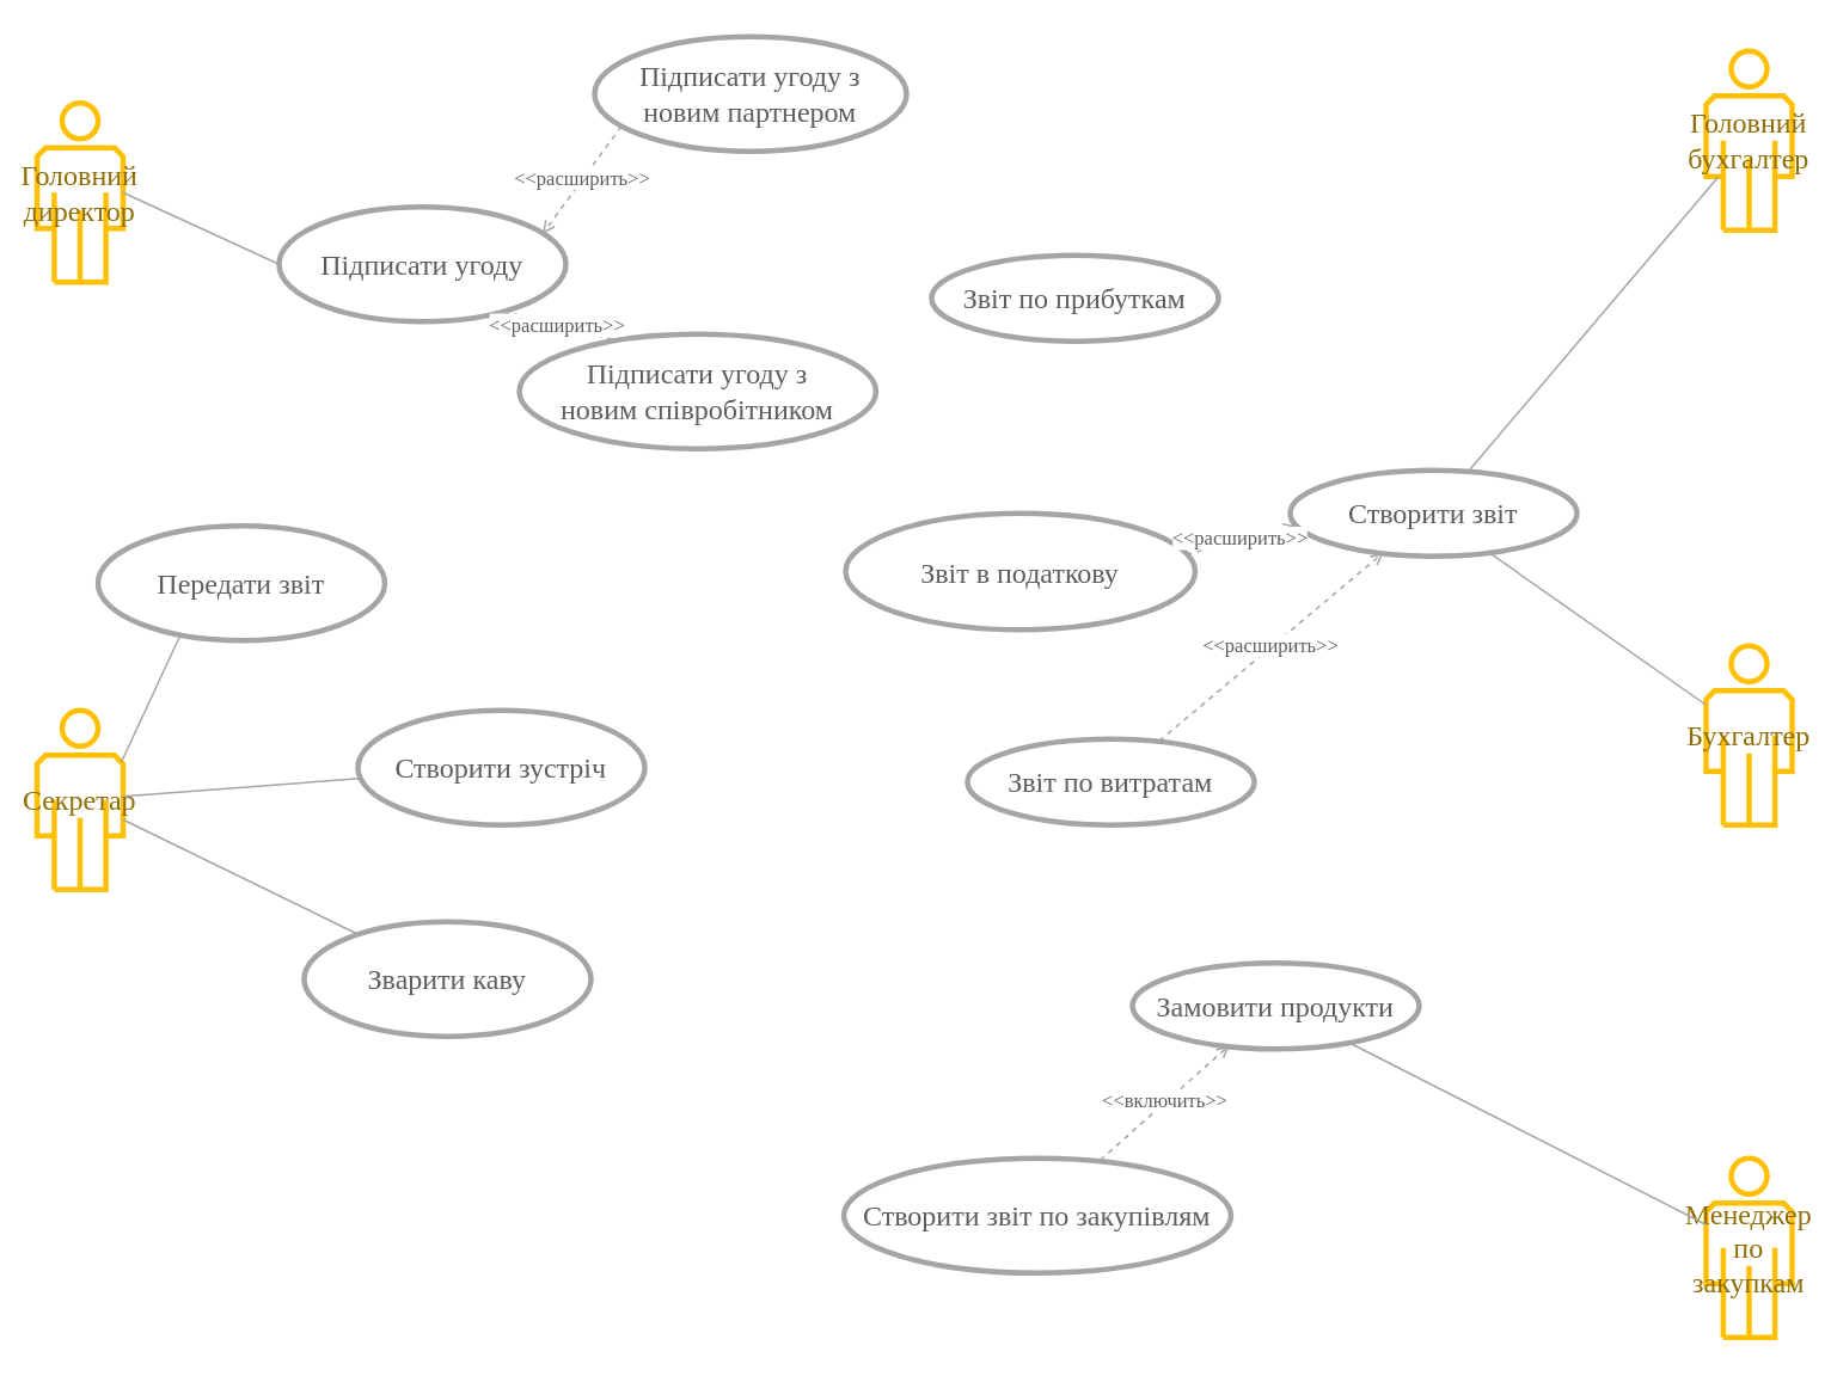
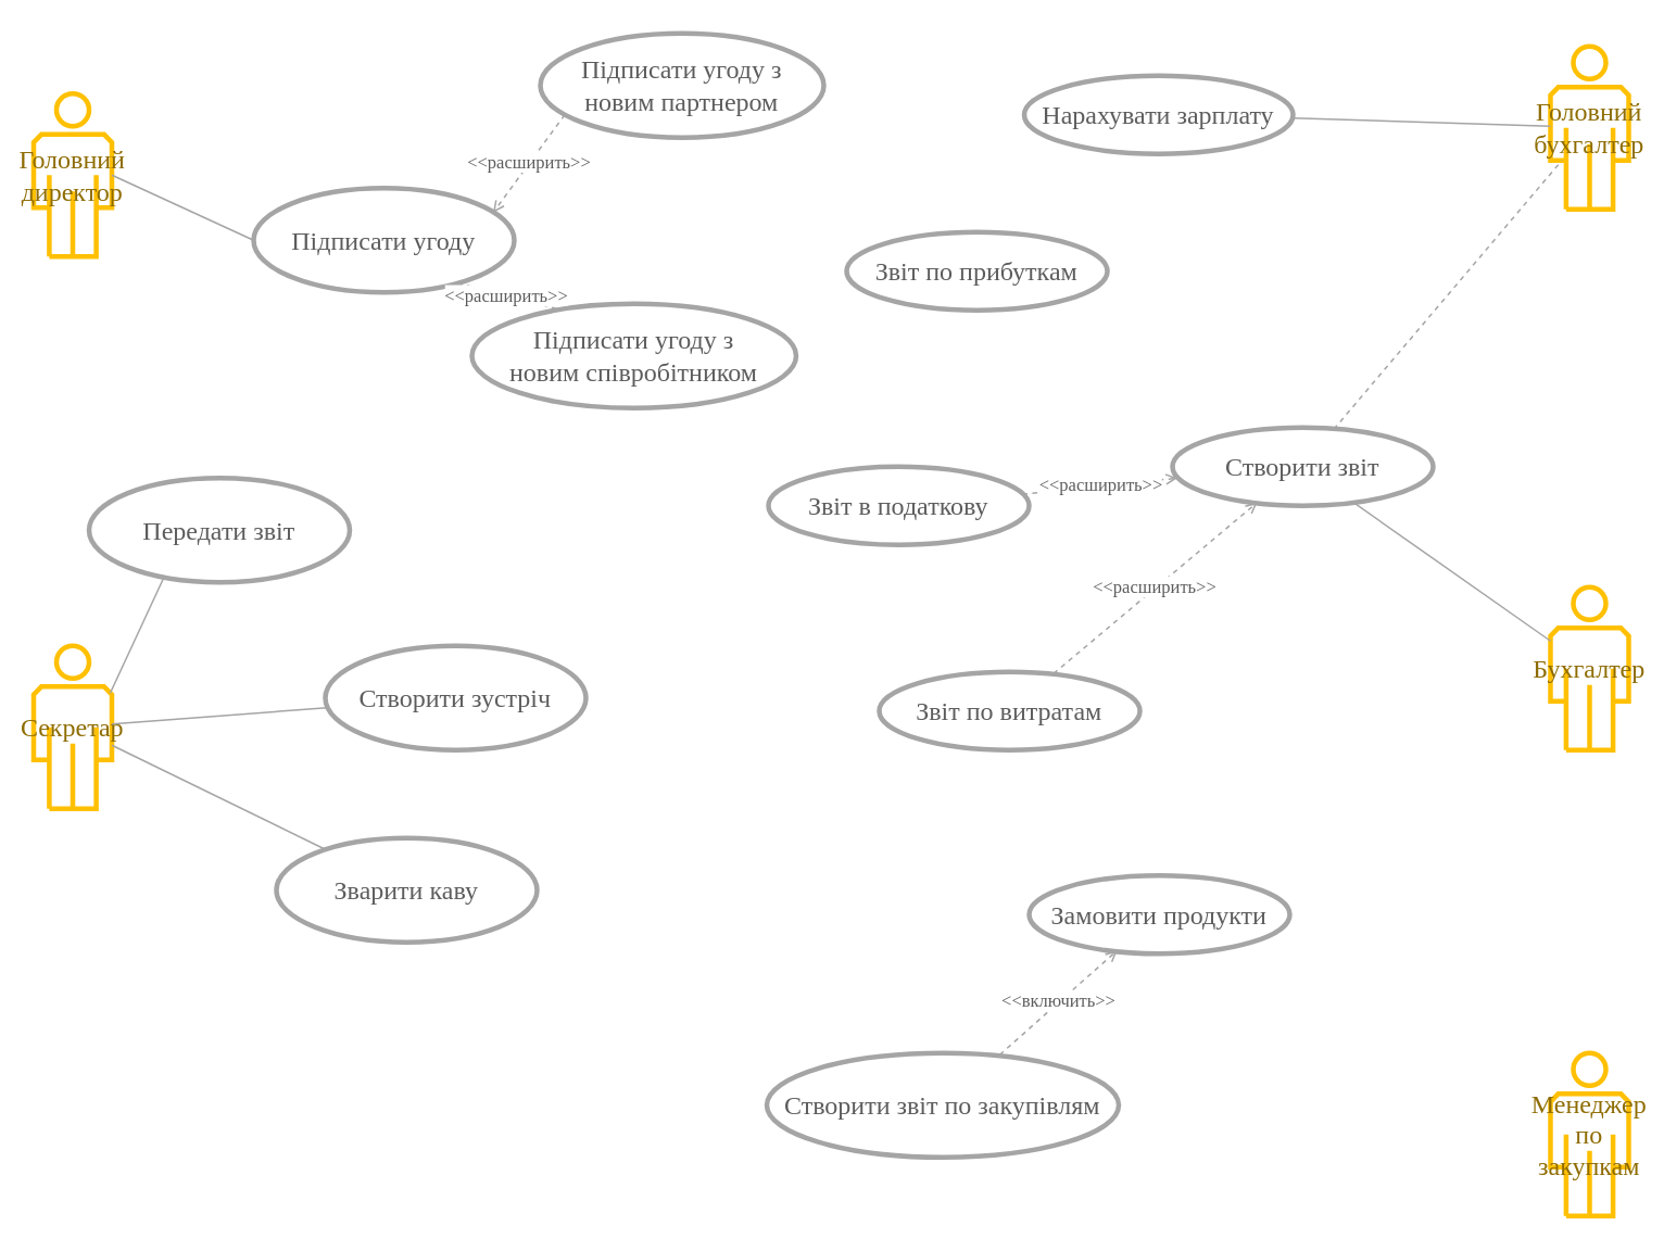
+ <mxCell id="16" value="&lt;font style=&quot;font-size:16px;font-family:Calibri;color:#5c5c5c;direction:ltr;letter-spacing:0px;line-height:120%;opacity:1&quot;&gt;Нарахувати зарплату&lt;br/&gt;&lt;/font&gt;" style="verticalAlign=middle;align=center;vsdxID=100;fillColor=#ffffff;gradientColor=none;shape=stencil(vVHLDsIgEPwajiQI6RfU+h8bu22JCGRB2/69kG1iazx58DazM/vIjjBtmiCi0CplCjecbZ8nYc5Ca+snJJsLEqYTph0C4Ujh4XvmEaqzont41gkL96naodXKrGF6YSfQtUi0OXXDVlqPfJNP6usotUhYbJIUMmQb/GGrAxpRljVycDBuc1hKM2LclX8/7H9nFfB+82Cd45T2+mcspcSRmu4F);strokeColor=#a5a5a5;strokeWidth=3;labelBackgroundColor=none;rounded=0;html=1;whiteSpace=wrap;" parent="1" vertex="1"><mxGeometry x="628" y="46" width="165" height="48" as="geometry" /></mxCell>
+ <mxCell id="24" style="vsdxID=101;edgeStyle=none;startArrow=none;endArrow=none;startSize=5;endSize=5;strokeColor=#a5a5a5;spacingTop=0;spacingBottom=0;spacingLeft=0;spacingRight=0;verticalAlign=middle;html=1;labelBackgroundColor=#ffffff;rounded=0;exitX=1;exitY=0.542;exitDx=0;exitDy=0;exitPerimeter=0;entryX=0;entryY=0.49;entryDx=0;entryDy=0;entryPerimeter=0;" parent="1" source="16" target="8" edge="1"><mxGeometry relative="1" as="geometry"><mxPoint x="-1" as="offset" /><Array as="points" /></mxGeometry></mxCell>
- <mxCell id="30" style="vsdxID=82;edgeStyle=none;startArrow=none;endArrow=none;startSize=5;endSize=5;strokeColor=#a5a5a5;spacingTop=0;spacingBottom=0;spacingLeft=0;spacingRight=0;verticalAlign=middle;html=1;labelBackgroundColor=#ffffff;rounded=0;exitX=0.619;exitY=0.021;exitDx=0;exitDy=0;exitPerimeter=0;entryX=0.146;entryY=0.7;entryDx=0;entryDy=0;entryPerimeter=0;" parent="1" source="9" target="8" edge="1"><mxGeometry relative="1" as="geometry"><mxPoint y="-1" as="offset" /><Array as="points" /></mxGeometry></mxCell>
+ <mxCell id="30" style="vsdxID=82;edgeStyle=none;startArrow=none;endArrow=none;startSize=5;endSize=5;strokeColor=#a5a5a5;spacingTop=0;spacingBottom=0;spacingLeft=0;spacingRight=0;verticalAlign=middle;html=1;labelBackgroundColor=#ffffff;rounded=0;exitX=0.619;exitY=0.021;exitDx=0;exitDy=0;exitPerimeter=0;entryX=0.146;entryY=0.7;entryDx=0;entryDy=0;entryPerimeter=0;dashed=1;" parent="1" source="9" target="8" edge="1"><mxGeometry relative="1" as="geometry"><mxPoint y="-1" as="offset" /><Array as="points" /></mxGeometry></mxCell>
- <mxCell id="12" value="&lt;font style=&quot;font-size:16px;font-family:Calibri;color:#5c5c5c;direction:ltr;letter-spacing:0px;line-height:120%;opacity:1&quot;&gt;Звіт в податкову&lt;br/&gt;&lt;/font&gt;" style="verticalAlign=middle;align=center;vsdxID=86;fillColor=#ffffff;gradientColor=none;shape=stencil(vVHLDsIgEPwajiQI6RfU+h8bu22JCGRB2/69kG1iazx58DazM/vIjjBtmiCi0CplCjecbZ8nYc5Ca+snJJsLEqYTph0C4Ujh4XvmEaqzont41gkL96naodXKrGF6YSfQtUi0OXXDVlqPfJNP6usotUhYbJIUMmQb/GGrAxpRljVycDBuc1hKM2LclX8/7H9nFfB+82Cd45T2+mcspcSRmu4F);strokeColor=#a5a5a5;strokeWidth=3;labelBackgroundColor=none;rounded=0;html=1;whiteSpace=wrap;" parent="1" vertex="1"><mxGeometry x="471" y="286" width="195" height="65" as="geometry" /></mxCell>
+ <mxCell id="12" value="&lt;font style=&quot;font-size:16px;font-family:Calibri;color:#5c5c5c;direction:ltr;letter-spacing:0px;line-height:120%;opacity:1&quot;&gt;Звіт в податкову&lt;br/&gt;&lt;/font&gt;" style="verticalAlign=middle;align=center;vsdxID=86;fillColor=#ffffff;gradientColor=none;shape=stencil(vVHLDsIgEPwajiQI6RfU+h8bu22JCGRB2/69kG1iazx58DazM/vIjjBtmiCi0CplCjecbZ8nYc5Ca+snJJsLEqYTph0C4Ujh4XvmEaqzont41gkL96naodXKrGF6YSfQtUi0OXXDVlqPfJNP6usotUhYbJIUMmQb/GGrAxpRljVycDBuc1hKM2LclX8/7H9nFfB+82Cd45T2+mcspcSRmu4F);strokeColor=#a5a5a5;strokeWidth=3;labelBackgroundColor=none;rounded=0;html=1;whiteSpace=wrap;" parent="1" vertex="1"><mxGeometry x="471" y="286" width="160" height="48" as="geometry" /></mxCell>
- <mxCell id="23" style="vsdxID=104;edgeStyle=none;startArrow=none;endArrow=none;startSize=5;endSize=5;strokeColor=#a5a5a5;spacingTop=0;spacingBottom=0;spacingLeft=0;spacingRight=0;verticalAlign=middle;html=1;labelBackgroundColor=#ffffff;rounded=0;exitX=0.75;exitY=0.917;exitDx=0;exitDy=0;exitPerimeter=0;entryX=0;entryY=0.37;entryDx=0;entryDy=0;entryPerimeter=0;" parent="1" source="18" target="17" edge="1"><mxGeometry relative="1" as="geometry"><mxPoint x="-1" y="-1" as="offset" /><Array as="points" /></mxGeometry></mxCell>
